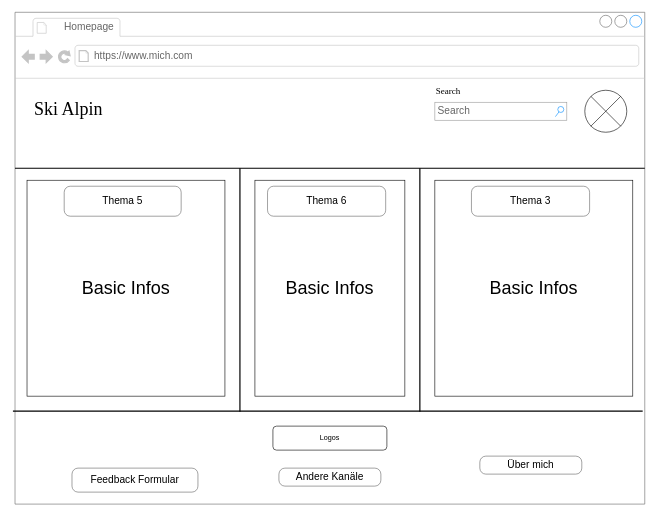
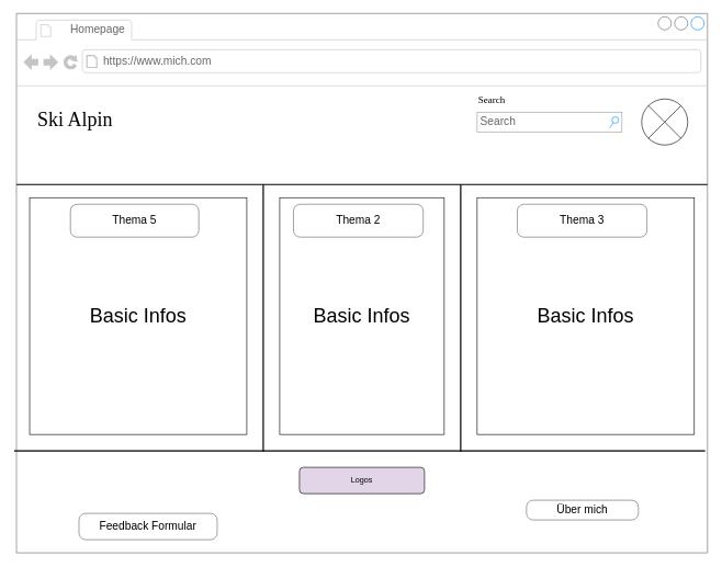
- <mxCell id="22" value="Thema 6" style="strokeWidth=1;shadow=0;dashed=0;align=center;html=1;shape=mxgraph.mockup.buttons.button;strokeColor=#666666;mainText=;buttonStyle=round;fontSize=17;fontStyle=0;fillColor=none;whiteSpace=wrap;rounded=0;labelBackgroundColor=none;" parent="21" vertex="1"><mxGeometry x="339" width="197" height="50" as="geometry" /></mxCell>
+ <mxCell id="22" value="Thema 2" style="strokeWidth=1;shadow=0;dashed=0;align=center;html=1;shape=mxgraph.mockup.buttons.button;strokeColor=#666666;mainText=;buttonStyle=round;fontSize=17;fontStyle=0;fillColor=none;whiteSpace=wrap;rounded=0;labelBackgroundColor=none;" parent="21" vertex="1"><mxGeometry x="339" width="197" height="50" as="geometry" /></mxCell>
- <mxCell id="12" value="Logos" style="rounded=1;whiteSpace=wrap;html=1;glass=0;shadow=0;direction=west;rotation=0;" parent="2" vertex="1"><mxGeometry x="430" y="690" width="190" height="40" as="geometry" /></mxCell>
+ <mxCell id="12" value="Logos" style="rounded=1;whiteSpace=wrap;html=1;glass=0;shadow=0;direction=west;rotation=0;fillColor=#e1d5e7;" parent="2" vertex="1"><mxGeometry x="430" y="690" width="190" height="40" as="geometry" /></mxCell>
- <mxCell id="11" value="Andere Kanäle" style="strokeWidth=1;shadow=0;dashed=0;align=center;html=1;shape=mxgraph.mockup.buttons.button;strokeColor=#666666;mainText=;buttonStyle=round;fontSize=17;fontStyle=0;fillColor=none;whiteSpace=wrap;rounded=0;labelBackgroundColor=none;" parent="2" vertex="1"><mxGeometry x="440" y="760" width="170" height="30" as="geometry" /></mxCell>
